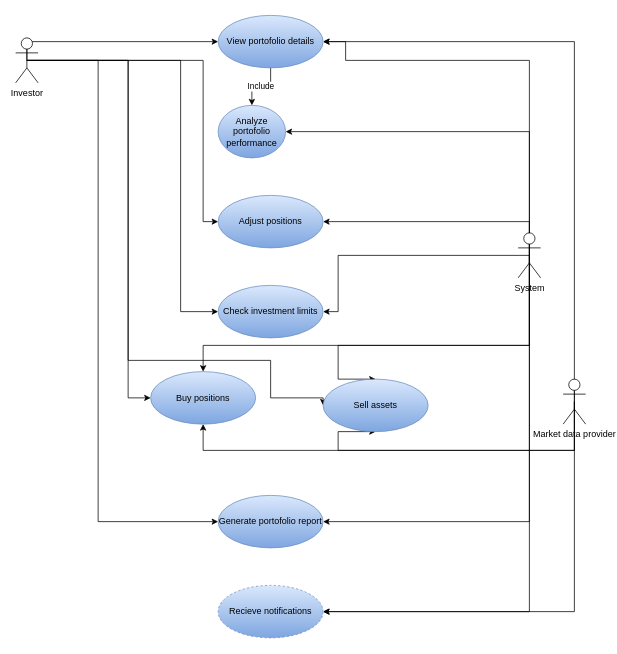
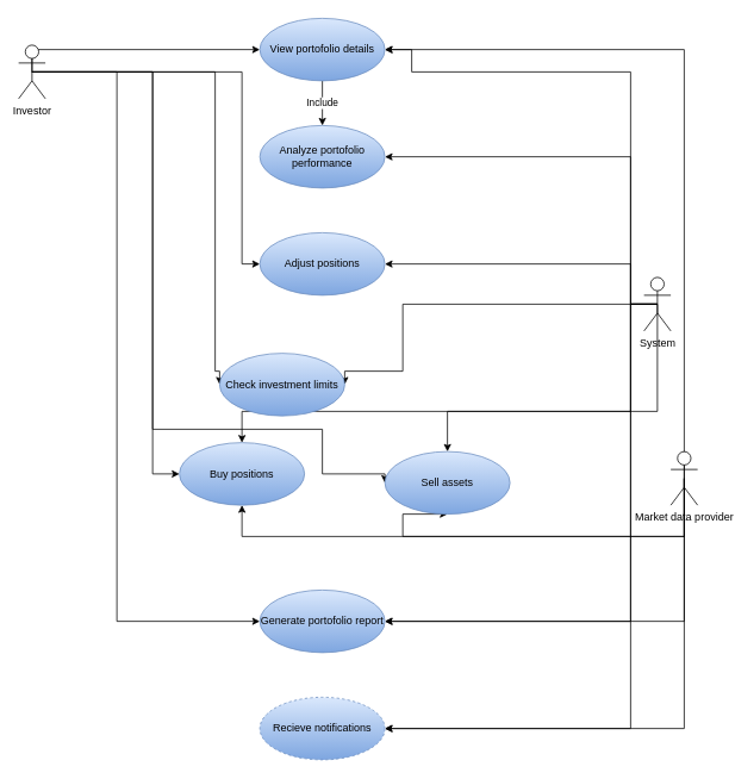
- <mxCell id="26" value="Analyze portofolio performance" style="ellipse;whiteSpace=wrap;html=1;fillColor=#dae8fc;gradientColor=#7ea6e0;strokeColor=#6c8ebf;" parent="1" vertex="1"><mxGeometry x="290" y="140" width="90" height="70" as="geometry" /></mxCell>
+ <mxCell id="26" value="Analyze portofolio performance" style="ellipse;whiteSpace=wrap;html=1;fillColor=#dae8fc;gradientColor=#7ea6e0;strokeColor=#6c8ebf;" parent="1" vertex="1"><mxGeometry x="290" y="140" width="140" height="70" as="geometry" /></mxCell>
- <mxCell id="19" value="System" style="shape=umlActor;verticalLabelPosition=bottom;verticalAlign=top;html=1;" parent="1" vertex="1"><mxGeometry x="690" y="310" width="30" height="60" as="geometry" /></mxCell>
+ <mxCell id="19" value="System" style="shape=umlActor;verticalLabelPosition=bottom;verticalAlign=top;html=1;" parent="1" vertex="1"><mxGeometry x="720" y="310" width="30" height="60" as="geometry" /></mxCell>
- <mxCell id="28" value="Check investment limits" style="ellipse;whiteSpace=wrap;html=1;fillColor=#dae8fc;gradientColor=#7ea6e0;strokeColor=#6c8ebf;" parent="1" vertex="1"><mxGeometry x="290" y="380" width="140" height="70" as="geometry" /></mxCell>
+ <mxCell id="28" value="Check investment limits" style="ellipse;whiteSpace=wrap;html=1;fillColor=#dae8fc;gradientColor=#7ea6e0;strokeColor=#6c8ebf;" parent="1" vertex="1"><mxGeometry x="245" y="395" width="140" height="70" as="geometry" /></mxCell>
+ <mxCell id="23" style="edgeStyle=orthogonalEdgeStyle;rounded=0;orthogonalLoop=1;jettySize=auto;html=1;exitX=0.5;exitY=0.5;exitDx=0;exitDy=0;exitPerimeter=0;entryX=1;entryY=0.5;entryDx=0;entryDy=0;" parent="1" source="25" target="31" edge="1"><mxGeometry relative="1" as="geometry"><Array as="points"><mxPoint x="765" y="695" /></Array></mxGeometry></mxCell>
